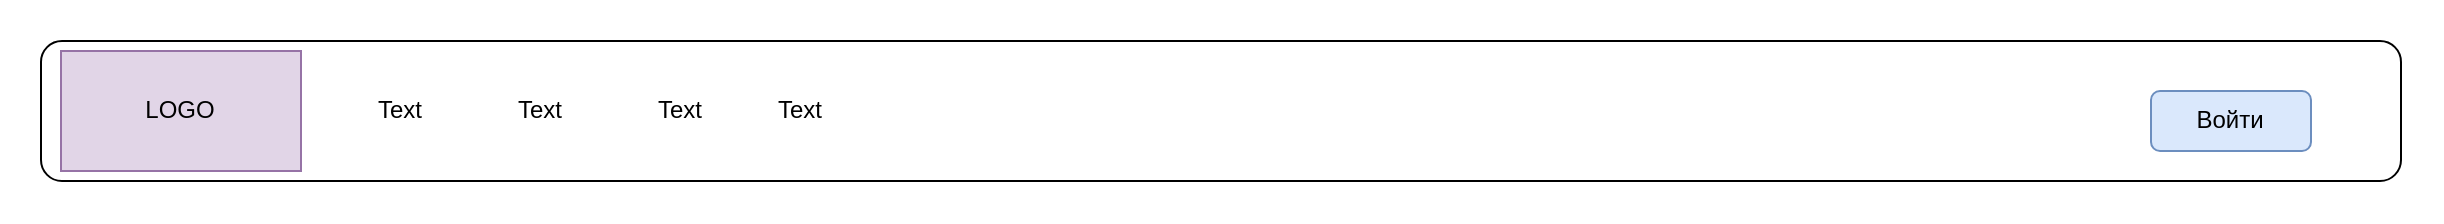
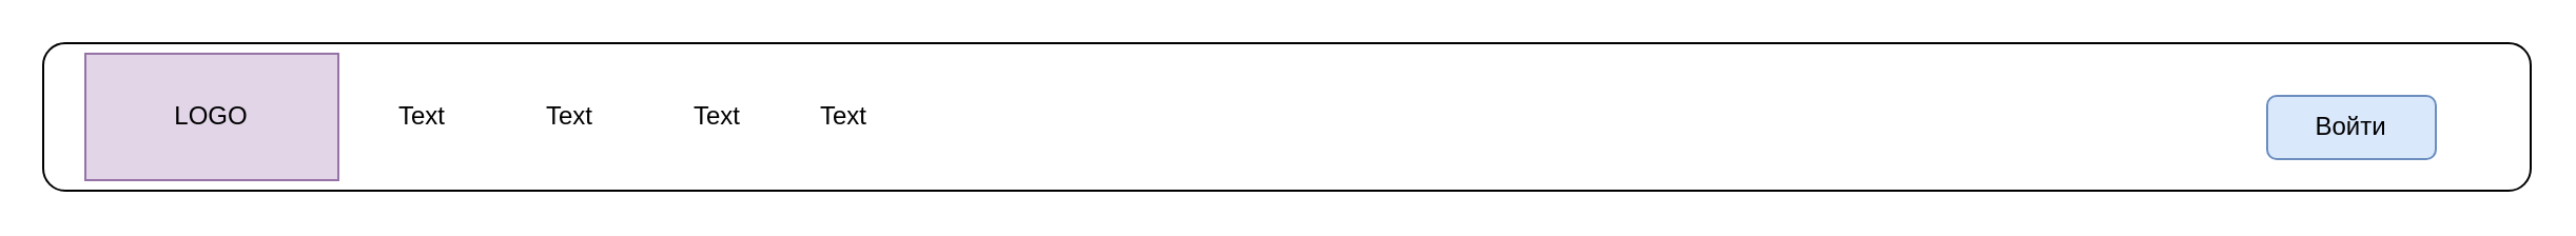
- <mxCell id="3" value="LOGO" style="rounded=0;whiteSpace=wrap;html=1;fillColor=#e1d5e7;strokeColor=#9673a6;shadow=0;gradientColor=none;" vertex="1" parent="1"><mxGeometry x="30" y="25" width="120" height="60" as="geometry" /></mxCell>
+ <mxCell id="3" value="LOGO" style="rounded=0;whiteSpace=wrap;html=1;fillColor=#e1d5e7;strokeColor=#9673a6;shadow=0;gradientColor=none;" vertex="1" parent="1"><mxGeometry x="40" y="25" width="120" height="60" as="geometry" /></mxCell>
